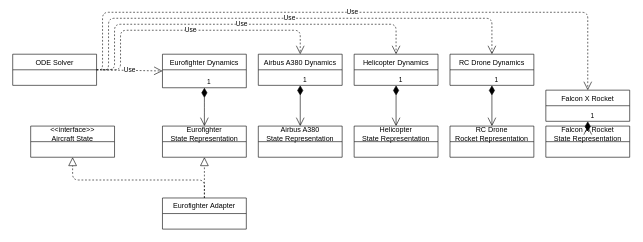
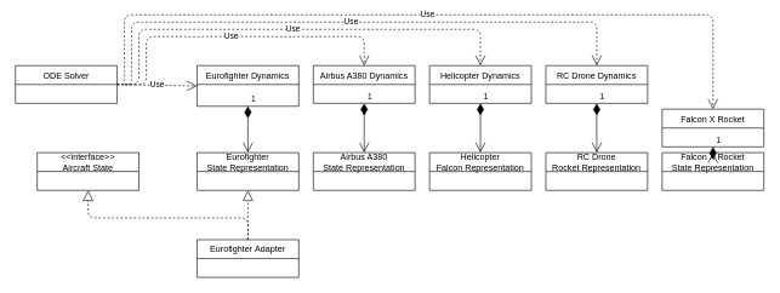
- <mxCell id="15" value="Helicopter&#10;State Representation" style="swimlane;fontStyle=0;childLayout=stackLayout;horizontal=1;startSize=26;fillColor=none;horizontalStack=0;resizeParent=1;resizeParentMax=0;resizeLast=0;collapsible=1;marginBottom=0;" vertex="1" parent="1"><mxGeometry x="590" y="210" width="140" height="52" as="geometry" /></mxCell>
+ <mxCell id="15" value="Helicopter&#10;Falcon Representation" style="swimlane;fontStyle=0;childLayout=stackLayout;horizontal=1;startSize=26;fillColor=none;horizontalStack=0;resizeParent=1;resizeParentMax=0;resizeLast=0;collapsible=1;marginBottom=0;" vertex="1" parent="1"><mxGeometry x="590" y="210" width="140" height="52" as="geometry" /></mxCell>
